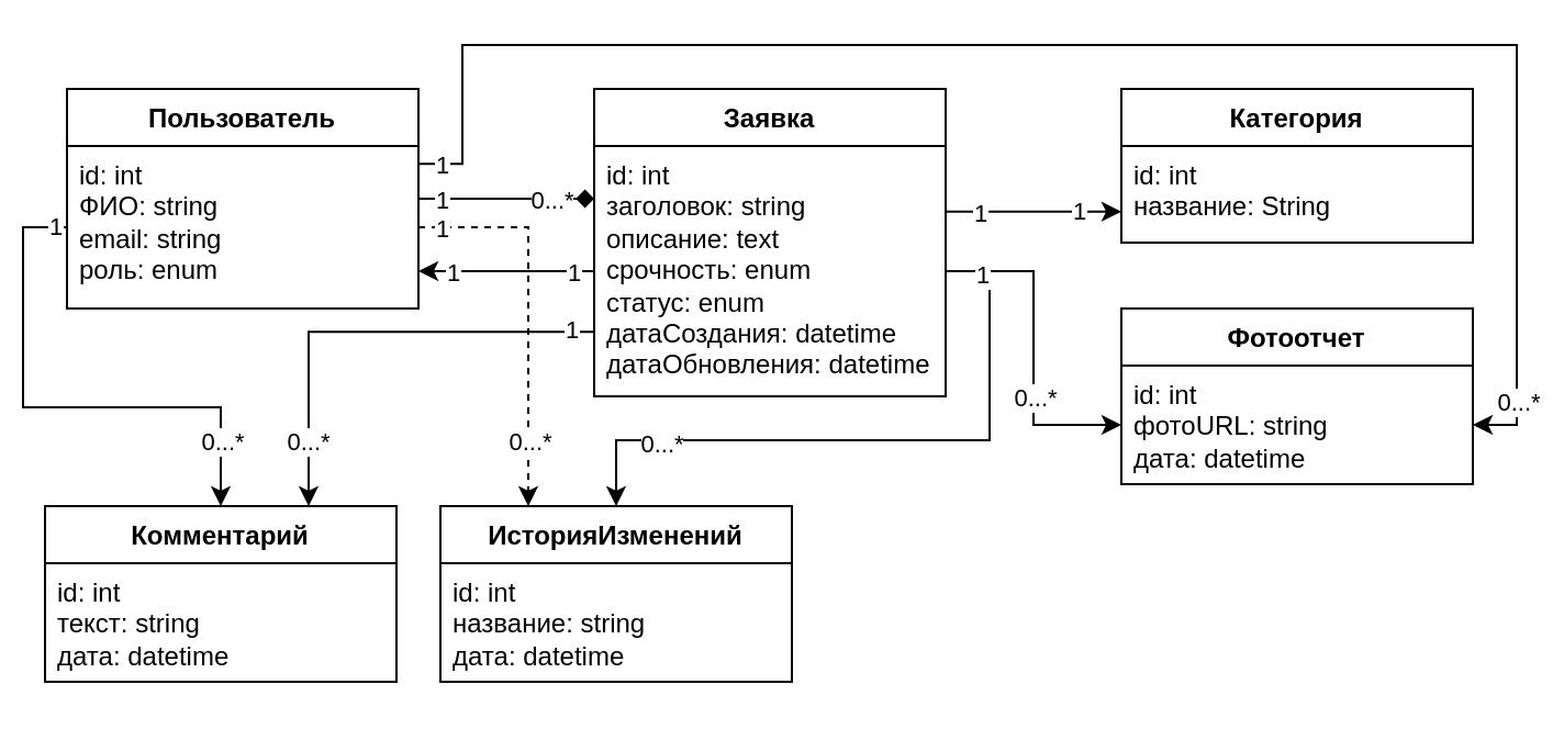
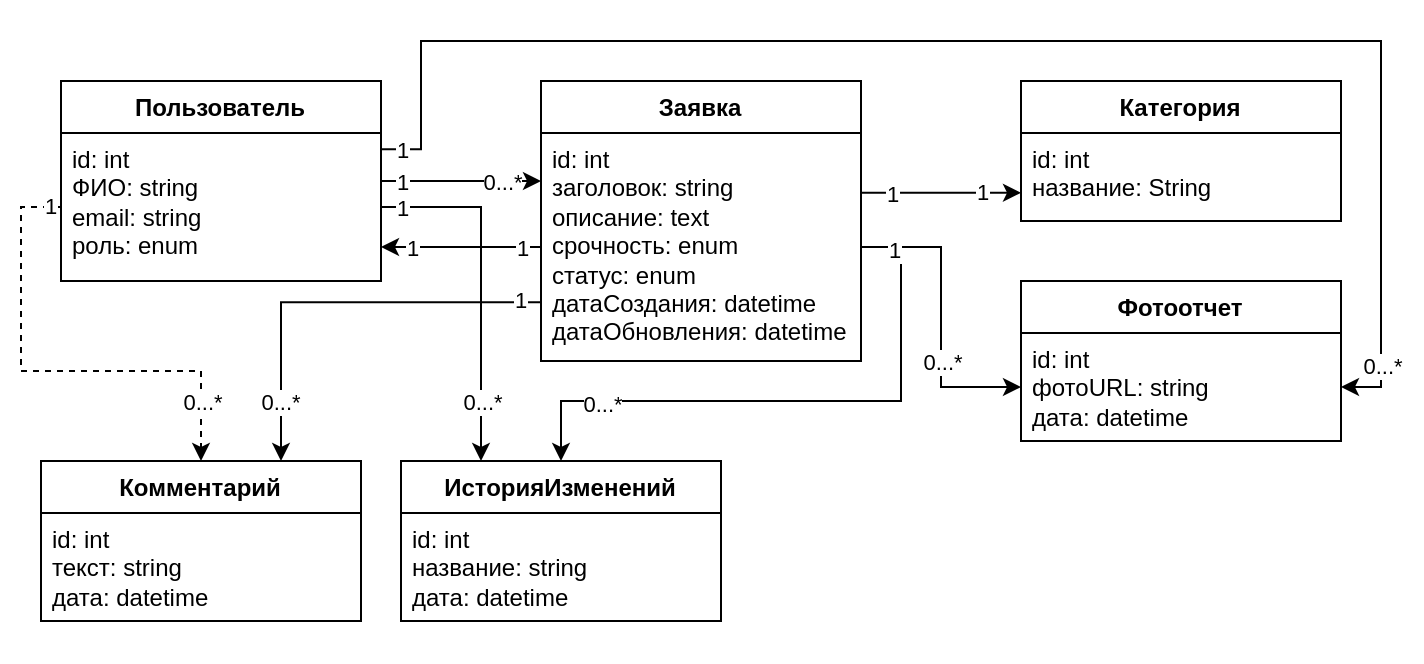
- <mxCell id="2" value="" style="edgeStyle=orthogonalEdgeStyle;rounded=0;orthogonalLoop=1;jettySize=auto;html=1;endArrow=diamond;" edge="1" parent="1" source="5" target="10"><mxGeometry relative="1" as="geometry"><Array as="points"><mxPoint x="230" y="90" /><mxPoint x="230" y="90" /></Array></mxGeometry></mxCell>
+ <mxCell id="2" value="" style="edgeStyle=orthogonalEdgeStyle;rounded=0;orthogonalLoop=1;jettySize=auto;html=1;" edge="1" parent="1" source="5" target="10"><mxGeometry relative="1" as="geometry"><Array as="points"><mxPoint x="230" y="90" /><mxPoint x="230" y="90" /></Array></mxGeometry></mxCell>
- <mxCell id="31" style="edgeStyle=orthogonalEdgeStyle;rounded=0;orthogonalLoop=1;jettySize=auto;html=1;exitX=1;exitY=0.5;exitDx=0;exitDy=0;entryX=0.25;entryY=0;entryDx=0;entryDy=0;dashed=1;" edge="1" parent="1" source="6" target="17"><mxGeometry relative="1" as="geometry" /></mxCell>
+ <mxCell id="31" style="edgeStyle=orthogonalEdgeStyle;rounded=0;orthogonalLoop=1;jettySize=auto;html=1;exitX=1;exitY=0.5;exitDx=0;exitDy=0;entryX=0.25;entryY=0;entryDx=0;entryDy=0;" edge="1" parent="1" source="6" target="17"><mxGeometry relative="1" as="geometry" /></mxCell>
- <mxCell id="28" style="edgeStyle=orthogonalEdgeStyle;rounded=0;orthogonalLoop=1;jettySize=auto;html=1;exitX=0;exitY=0.5;exitDx=0;exitDy=0;entryX=0.5;entryY=0;entryDx=0;entryDy=0;" edge="1" parent="1" source="6" target="15"><mxGeometry relative="1" as="geometry" /></mxCell>
+ <mxCell id="28" style="edgeStyle=orthogonalEdgeStyle;rounded=0;orthogonalLoop=1;jettySize=auto;html=1;exitX=0;exitY=0.5;exitDx=0;exitDy=0;entryX=0.5;entryY=0;entryDx=0;entryDy=0;dashed=1;" edge="1" parent="1" source="6" target="15"><mxGeometry relative="1" as="geometry" /></mxCell>
